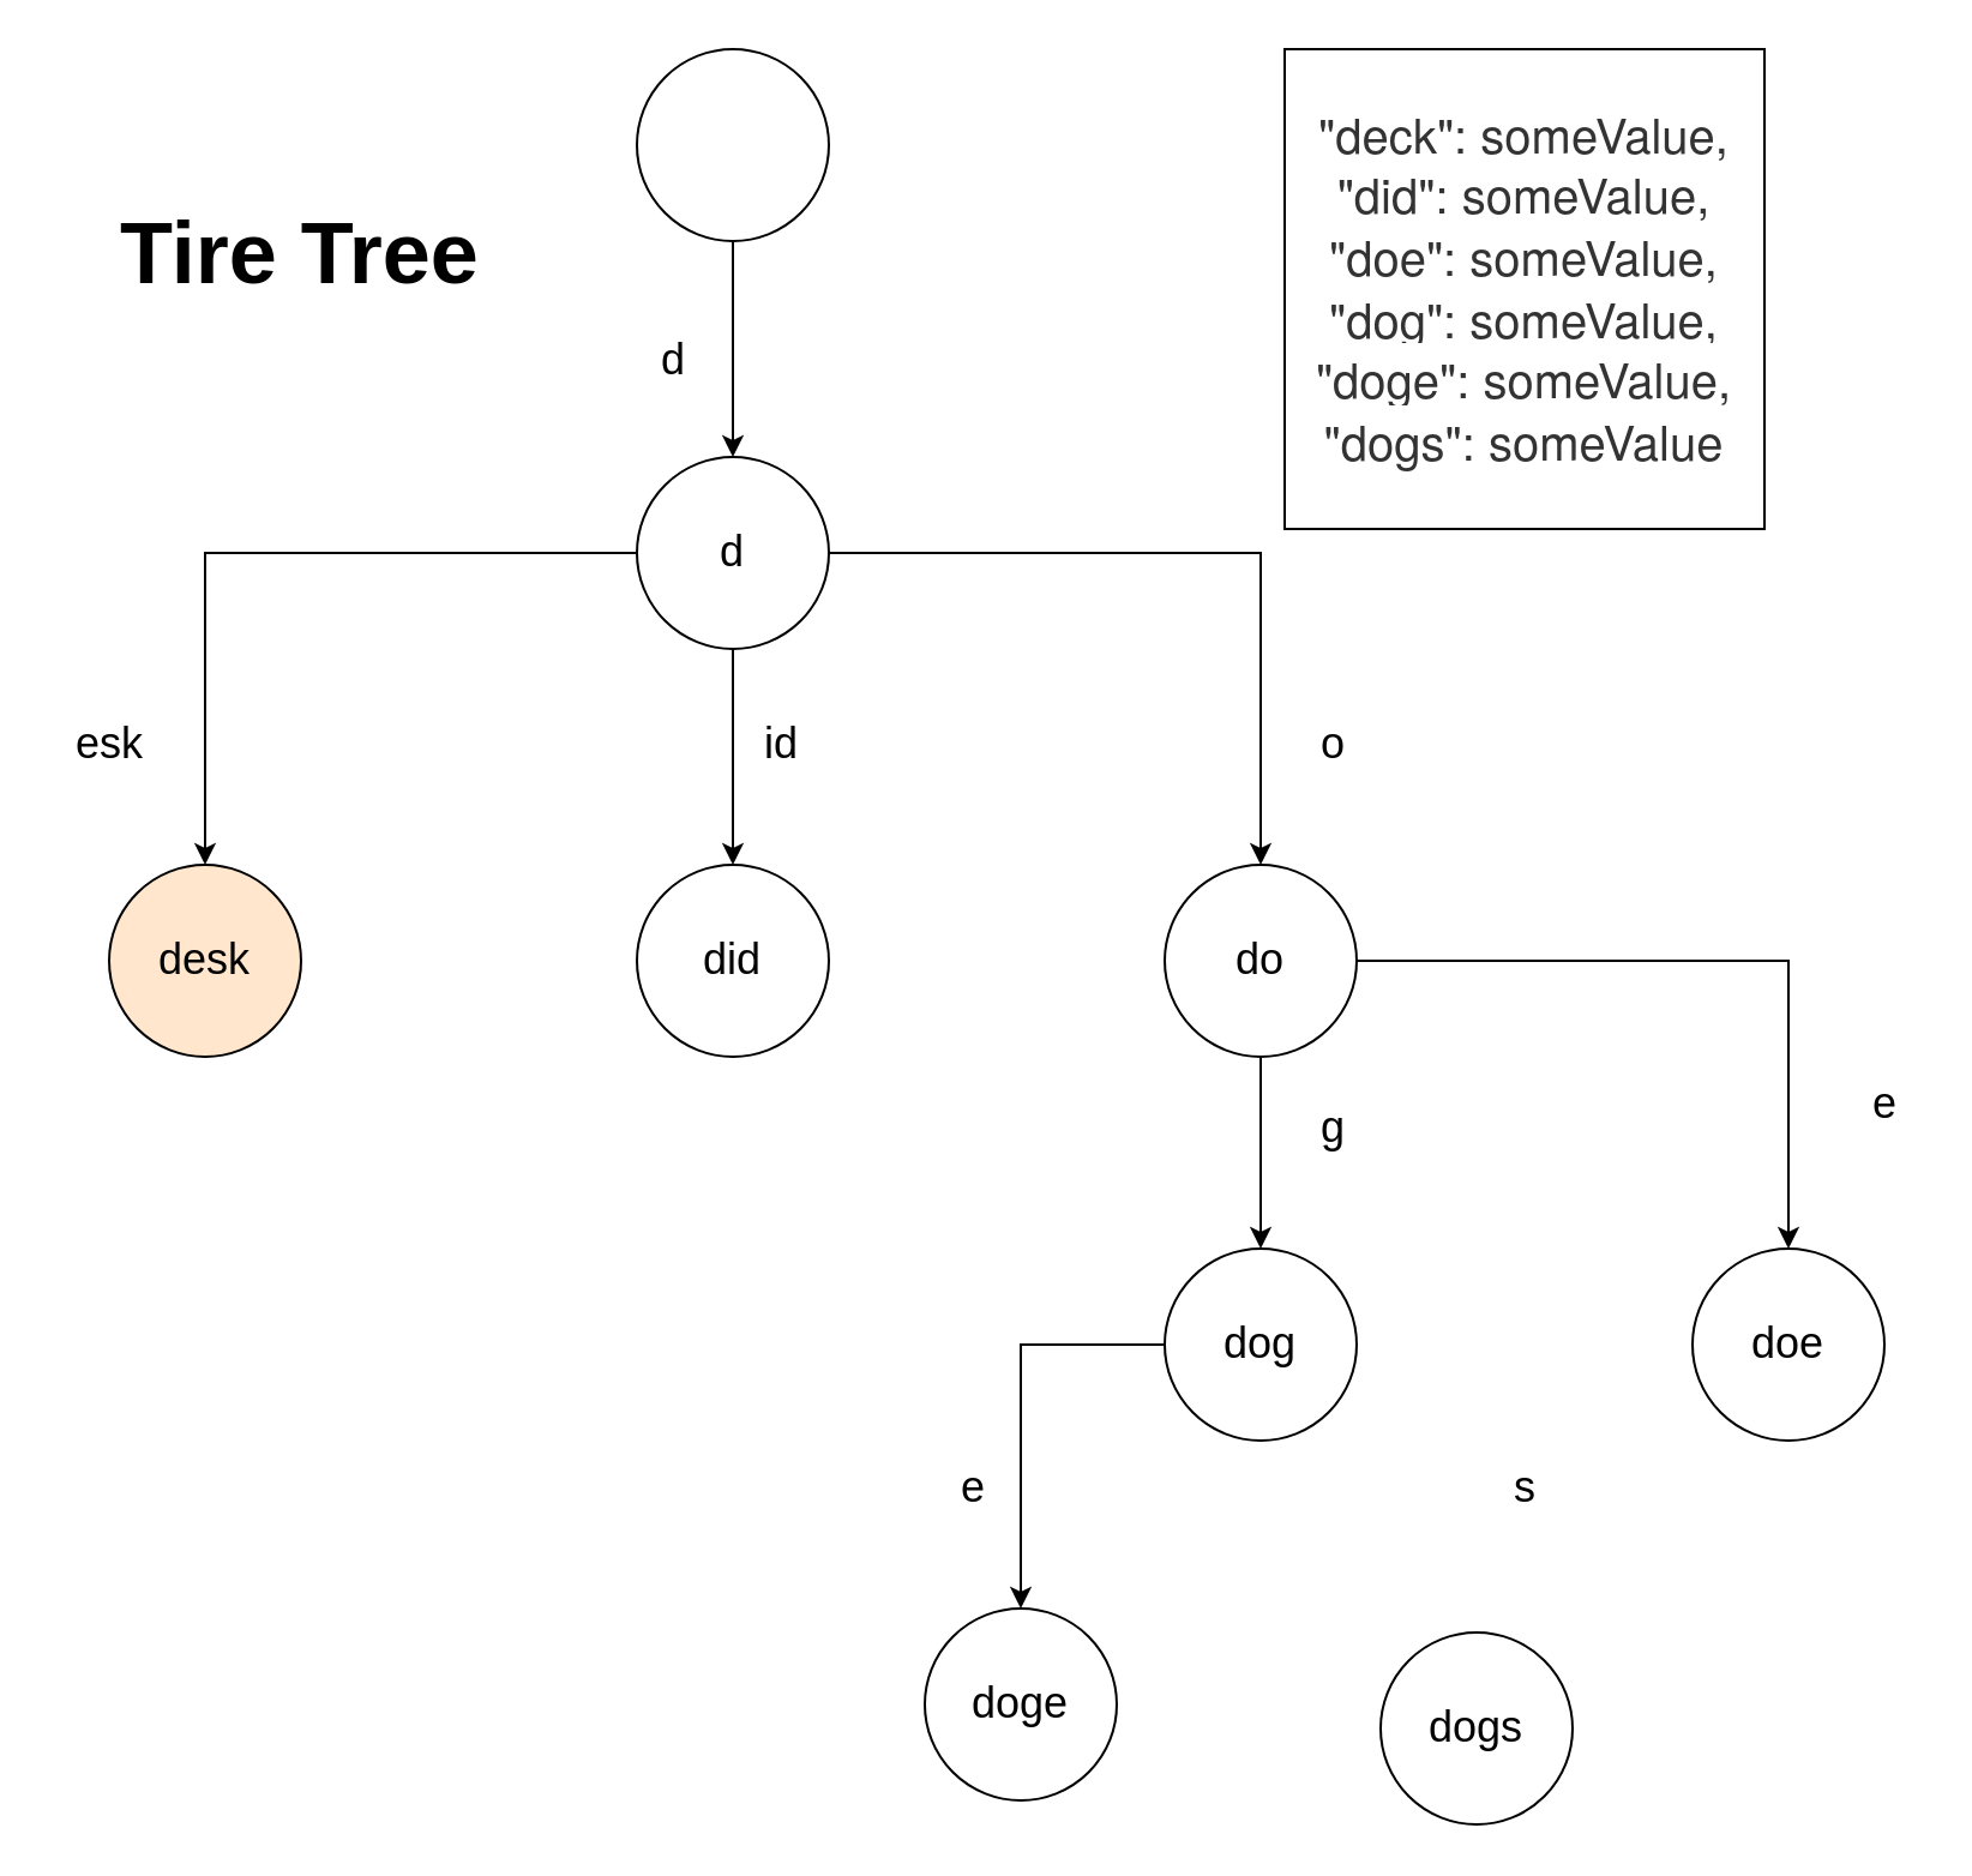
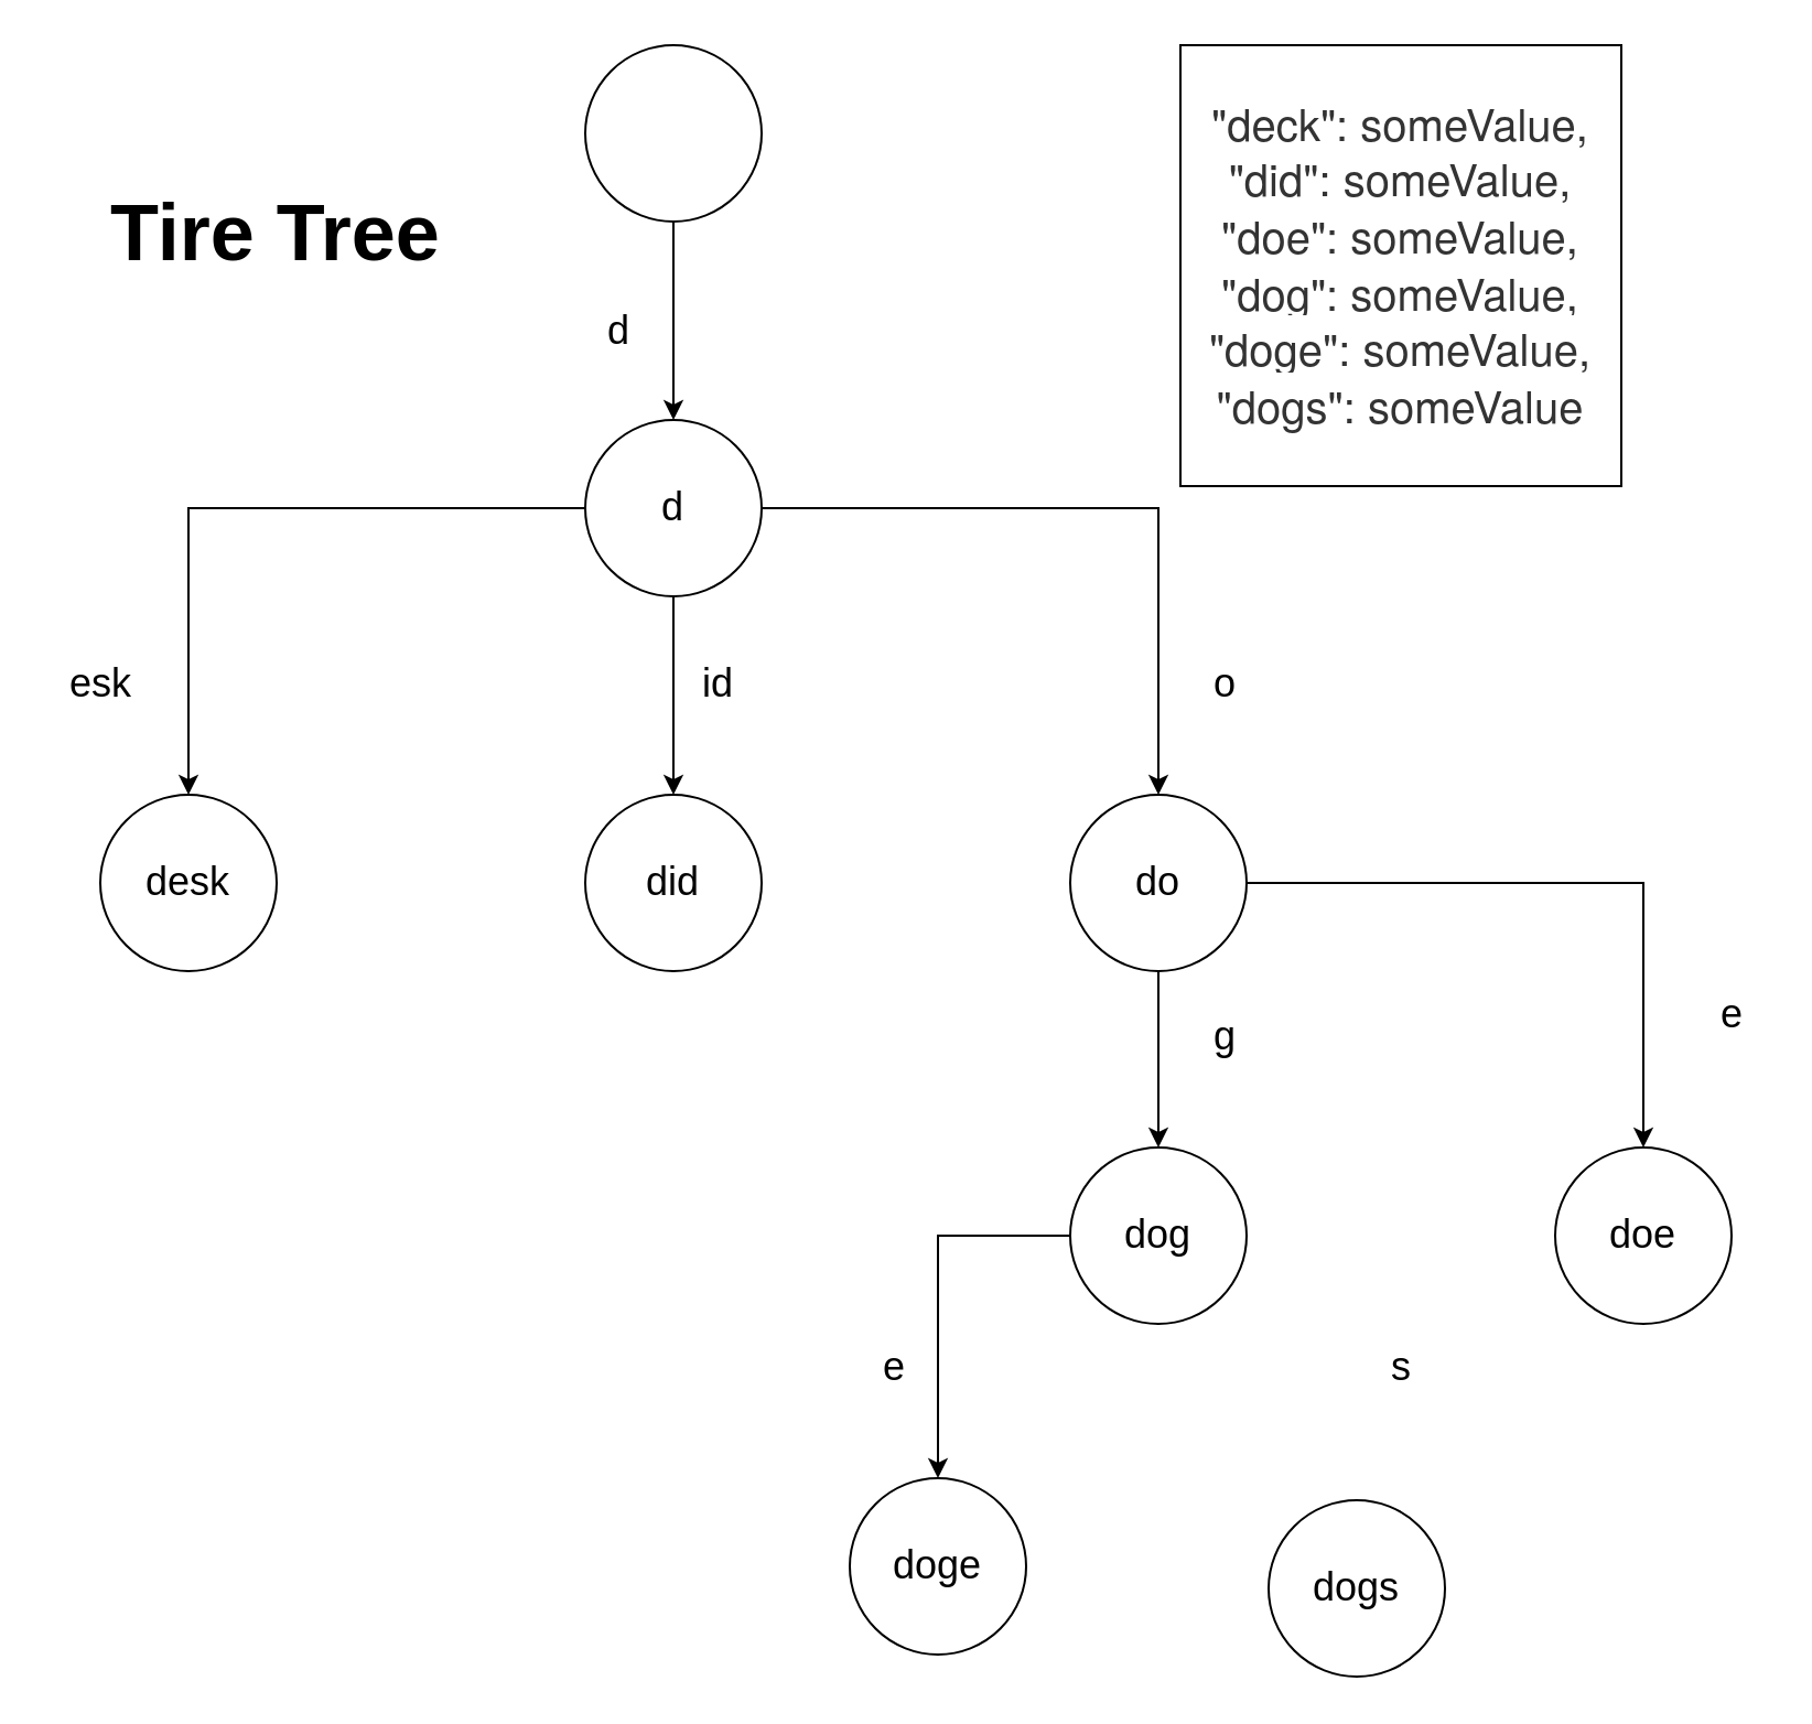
- <mxCell id="10" value="&lt;font style=&quot;font-size: 18px;&quot;&gt;desk&lt;/font&gt;" style="ellipse;whiteSpace=wrap;html=1;aspect=fixed;fillColor=#ffe6cc;" parent="1" vertex="1"><mxGeometry x="45" y="360" width="80" height="80" as="geometry" /></mxCell>
+ <mxCell id="10" value="&lt;font style=&quot;font-size: 18px;&quot;&gt;desk&lt;/font&gt;" style="ellipse;whiteSpace=wrap;html=1;aspect=fixed;" parent="1" vertex="1"><mxGeometry x="45" y="360" width="80" height="80" as="geometry" /></mxCell>
